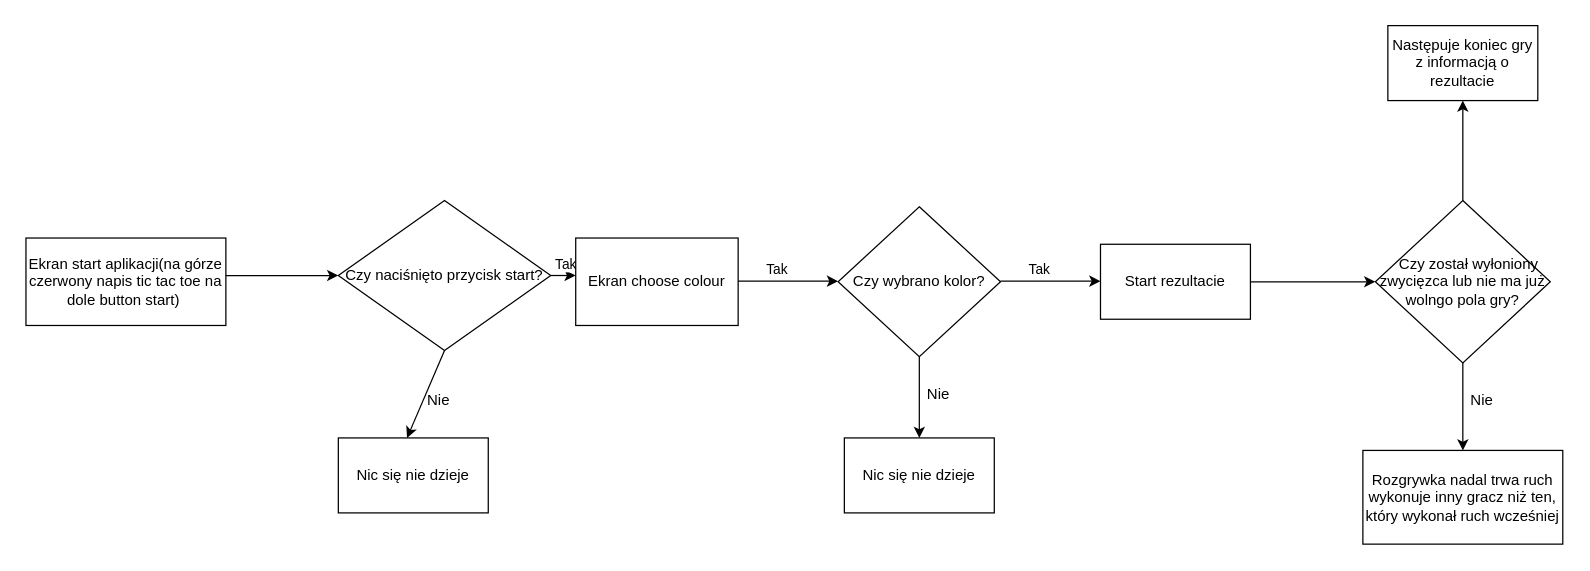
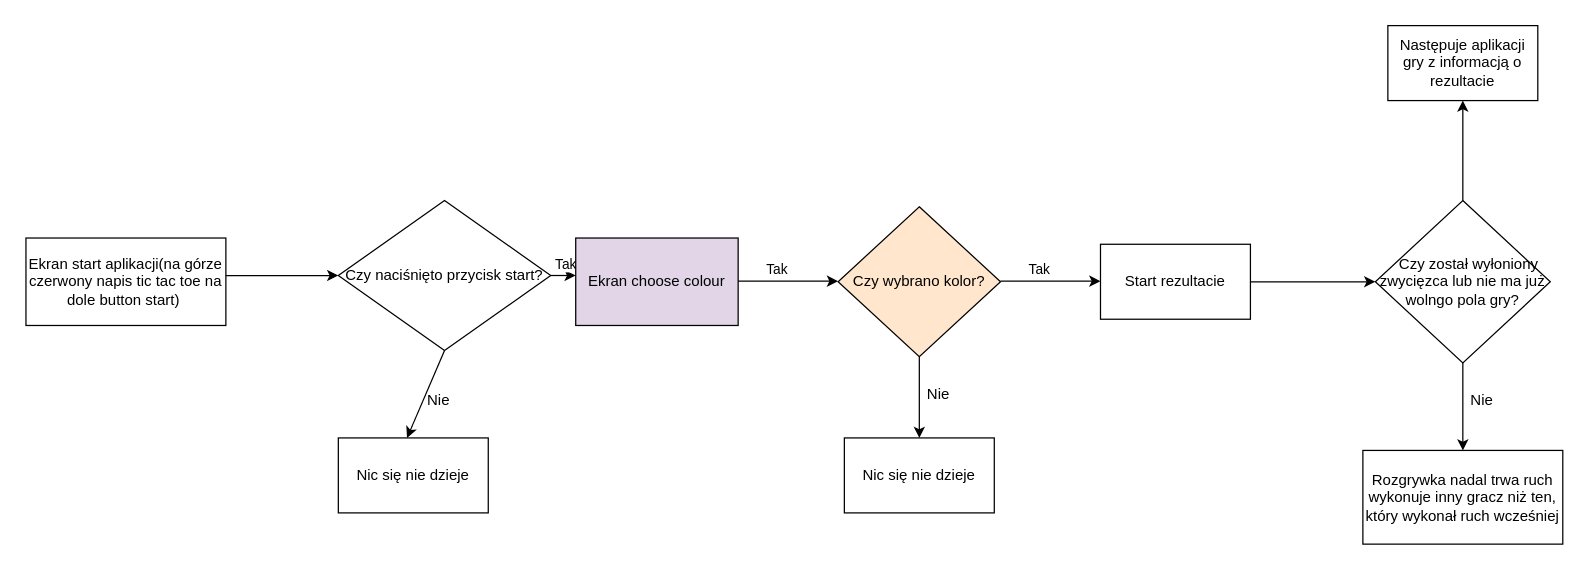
- <mxCell id="26" value="Następuje koniec gry z informacją o rezultacie" style="rounded=0;whiteSpace=wrap;html=1;" vertex="1" parent="1"><mxGeometry x="1110" width="120" height="60" as="geometry" y="20" /></mxCell>
+ <mxCell id="26" value="Następuje aplikacji gry z informacją o rezultacie" style="rounded=0;whiteSpace=wrap;html=1;" vertex="1" parent="1"><mxGeometry x="1110" width="120" height="60" as="geometry" y="20" /></mxCell>
- <mxCell id="10" value="Ekran choose colour" style="rounded=0;whiteSpace=wrap;html=1;" vertex="1" parent="1"><mxGeometry x="460" y="190" width="130" height="70" as="geometry" /></mxCell>
+ <mxCell id="10" value="Ekran choose colour" style="rounded=0;whiteSpace=wrap;html=1;fillColor=#e1d5e7;" vertex="1" parent="1"><mxGeometry x="460" y="190" width="130" height="70" as="geometry" /></mxCell>
- <mxCell id="11" value="Czy wybrano kolor?" style="rhombus;whiteSpace=wrap;html=1;" vertex="1" parent="1"><mxGeometry x="670" y="165" width="130" height="120" as="geometry" /></mxCell>
+ <mxCell id="11" value="Czy wybrano kolor?" style="rhombus;whiteSpace=wrap;html=1;fillColor=#ffe6cc;" vertex="1" parent="1"><mxGeometry x="670" y="165" width="130" height="120" as="geometry" /></mxCell>
